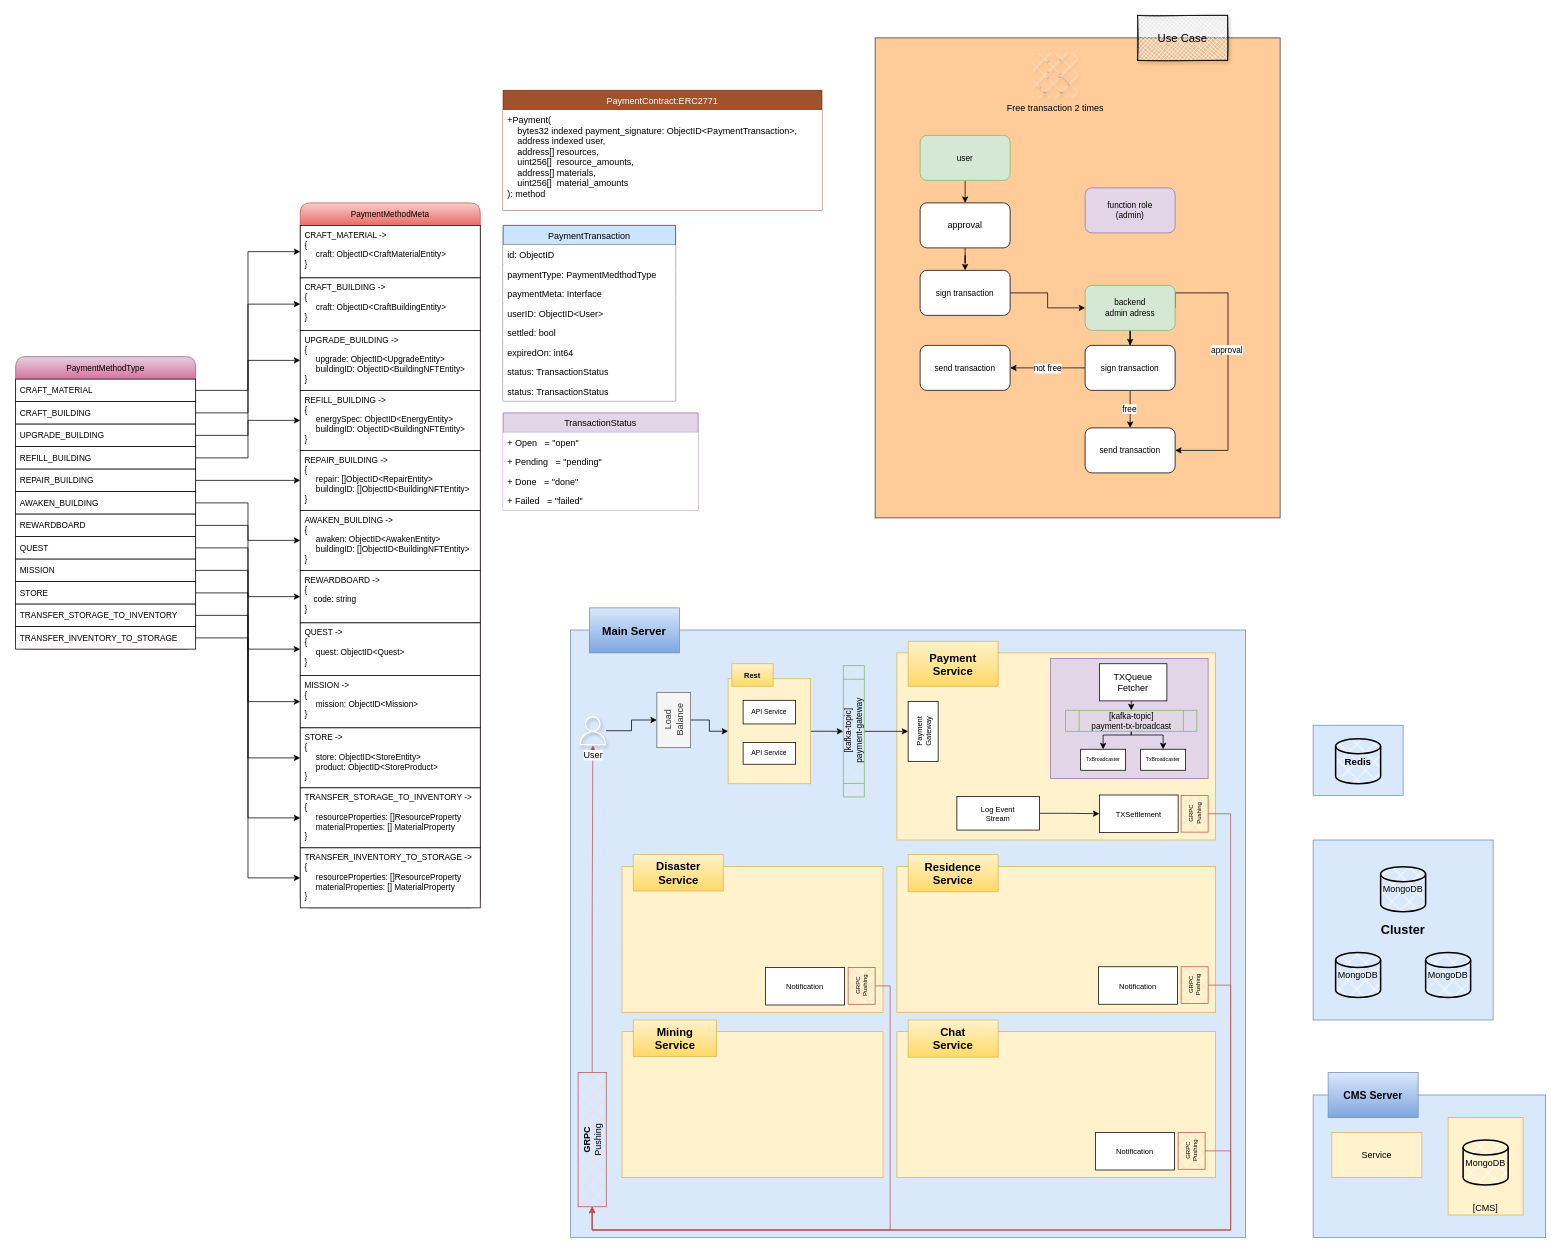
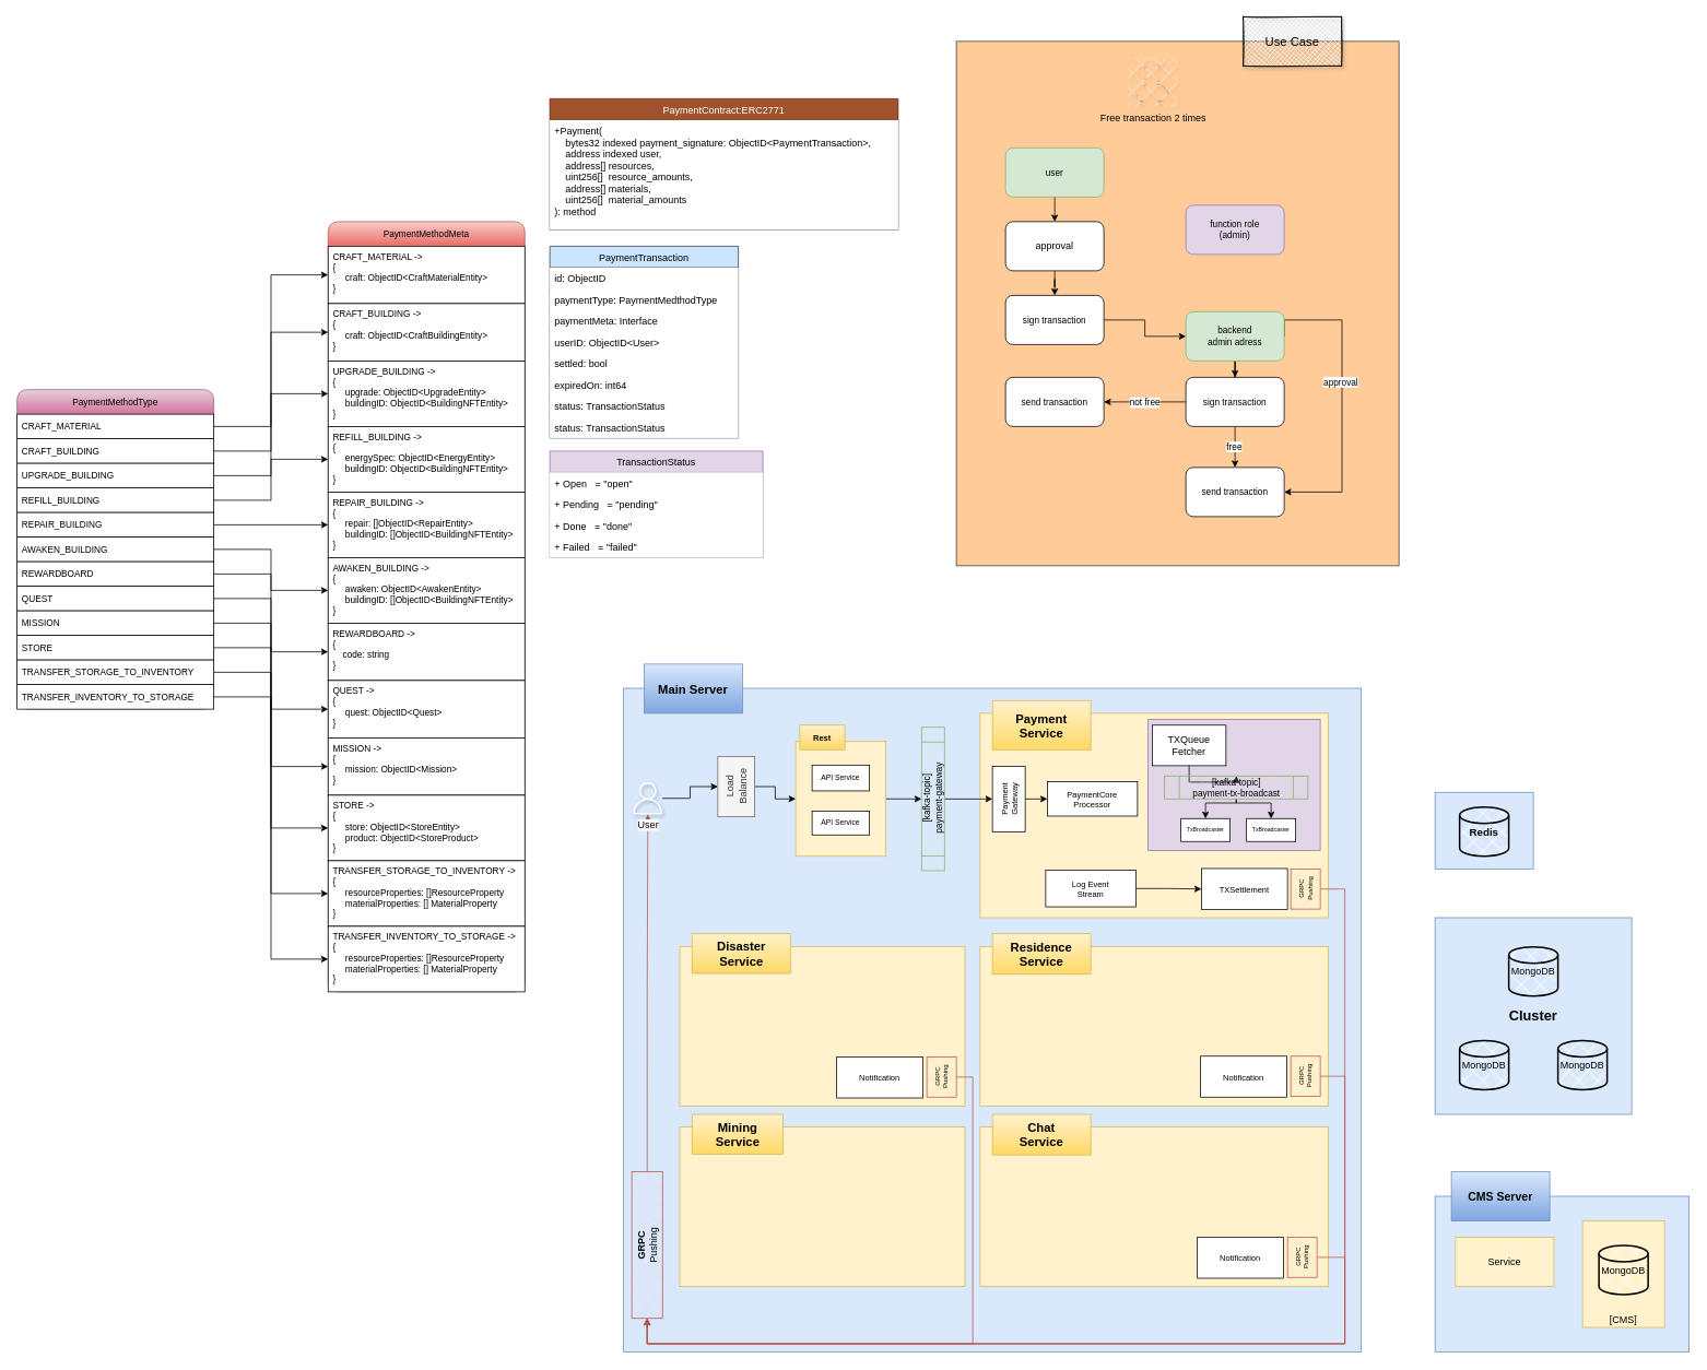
- <mxCell id="93" value="TXQueue&lt;br&gt;Fetcher" style="rounded=0;whiteSpace=wrap;html=1;" parent="1" vertex="1"><mxGeometry x="1465" y="884.5" width="90" height="49.5" as="geometry" /></mxCell>
+ <mxCell id="93" value="TXQueue&lt;br&gt;Fetcher" style="rounded=0;whiteSpace=wrap;html=1;" parent="1" vertex="1"><mxGeometry x="1405" y="884.5" width="90" height="49.5" as="geometry" /></mxCell>
+ <mxCell id="105" style="edgeStyle=orthogonalEdgeStyle;rounded=0;orthogonalLoop=1;jettySize=auto;html=1;exitX=1;exitY=0.5;exitDx=0;exitDy=0;fontSize=9;" edge="1" parent="1" source="106" target="103"><mxGeometry relative="1" as="geometry" /></mxCell>
+ <mxCell id="103" value="PaymentCore&lt;br style=&quot;font-size: 10px&quot;&gt;Processor" style="rounded=0;whiteSpace=wrap;html=1;fontSize=10;" vertex="1" parent="1"><mxGeometry x="1277" y="953.5" width="110" height="42" as="geometry" /></mxCell>
